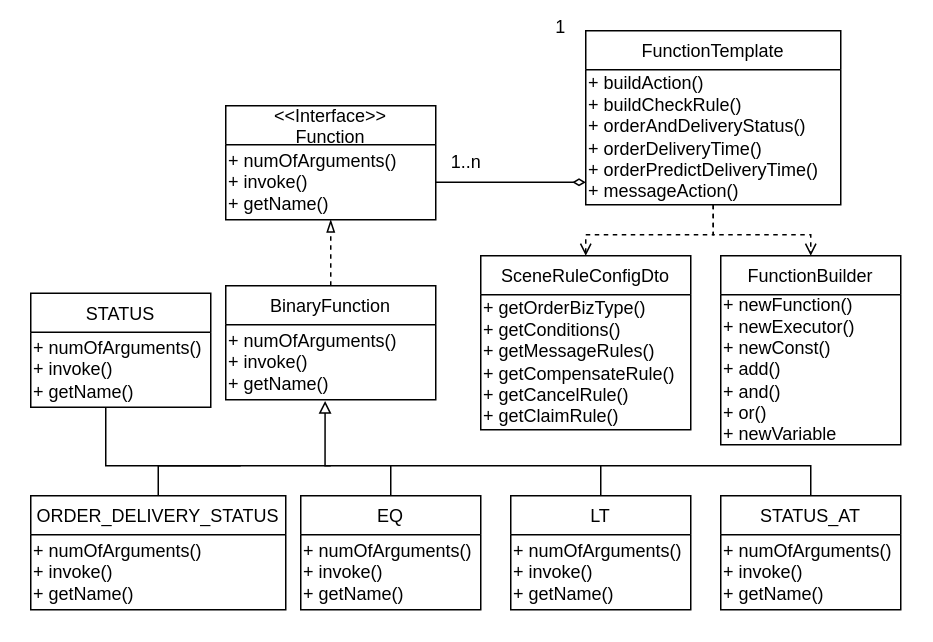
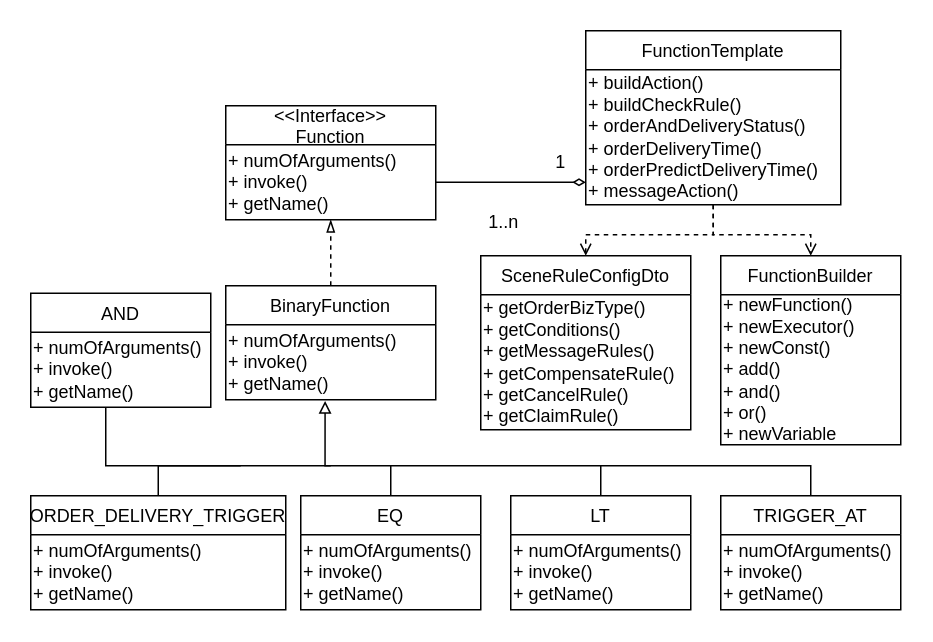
- <mxCell id="24" value="1" style="text;html=1;align=center;verticalAlign=middle;resizable=0;points=[];autosize=1;" vertex="1" parent="1"><mxGeometry x="363.24" y="8" width="20" height="20" as="geometry" /></mxCell>
+ <mxCell id="24" value="1" style="text;html=1;align=center;verticalAlign=middle;resizable=0;points=[];autosize=1;" vertex="1" parent="1"><mxGeometry x="363.24" y="98" width="20" height="20" as="geometry" /></mxCell>
- <mxCell id="25" value="1..n" style="text;html=1;align=center;verticalAlign=middle;resizable=0;points=[];autosize=1;" vertex="1" parent="1"><mxGeometry x="290" y="98" width="40" height="20" as="geometry" /></mxCell>
+ <mxCell id="25" value="1..n" style="text;html=1;align=center;verticalAlign=middle;resizable=0;points=[];autosize=1;" vertex="1" parent="1"><mxGeometry x="315" y="138" width="40" height="20" as="geometry" /></mxCell>
- <mxCell id="10" value="STATUS" style="swimlane;fontStyle=0;childLayout=stackLayout;horizontal=1;startSize=26;fillColor=none;horizontalStack=0;resizeParent=1;resizeParentMax=0;resizeLast=0;collapsible=1;marginBottom=0;" vertex="1" parent="1"><mxGeometry x="20" y="195" width="120" height="76" as="geometry" /></mxCell>
+ <mxCell id="10" value="AND" style="swimlane;fontStyle=0;childLayout=stackLayout;horizontal=1;startSize=26;fillColor=none;horizontalStack=0;resizeParent=1;resizeParentMax=0;resizeLast=0;collapsible=1;marginBottom=0;" vertex="1" parent="1"><mxGeometry x="20" y="195" width="120" height="76" as="geometry" /></mxCell>
- <mxCell id="16" value="ORDER_DELIVERY_STATUS" style="swimlane;fontStyle=0;childLayout=stackLayout;horizontal=1;startSize=26;fillColor=none;horizontalStack=0;resizeParent=1;resizeParentMax=0;resizeLast=0;collapsible=1;marginBottom=0;" vertex="1" parent="1"><mxGeometry x="20" y="330" width="170" height="76" as="geometry" /></mxCell>
+ <mxCell id="16" value="ORDER_DELIVERY_TRIGGER" style="swimlane;fontStyle=0;childLayout=stackLayout;horizontal=1;startSize=26;fillColor=none;horizontalStack=0;resizeParent=1;resizeParentMax=0;resizeLast=0;collapsible=1;marginBottom=0;" vertex="1" parent="1"><mxGeometry x="20" y="330" width="170" height="76" as="geometry" /></mxCell>
- <mxCell id="13" value="STATUS_AT" style="swimlane;fontStyle=0;childLayout=stackLayout;horizontal=1;startSize=26;fillColor=none;horizontalStack=0;resizeParent=1;resizeParentMax=0;resizeLast=0;collapsible=1;marginBottom=0;" vertex="1" parent="1"><mxGeometry x="480" y="330" width="120" height="76" as="geometry" /></mxCell>
+ <mxCell id="13" value="TRIGGER_AT" style="swimlane;fontStyle=0;childLayout=stackLayout;horizontal=1;startSize=26;fillColor=none;horizontalStack=0;resizeParent=1;resizeParentMax=0;resizeLast=0;collapsible=1;marginBottom=0;" vertex="1" parent="1"><mxGeometry x="480" y="330" width="120" height="76" as="geometry" /></mxCell>
